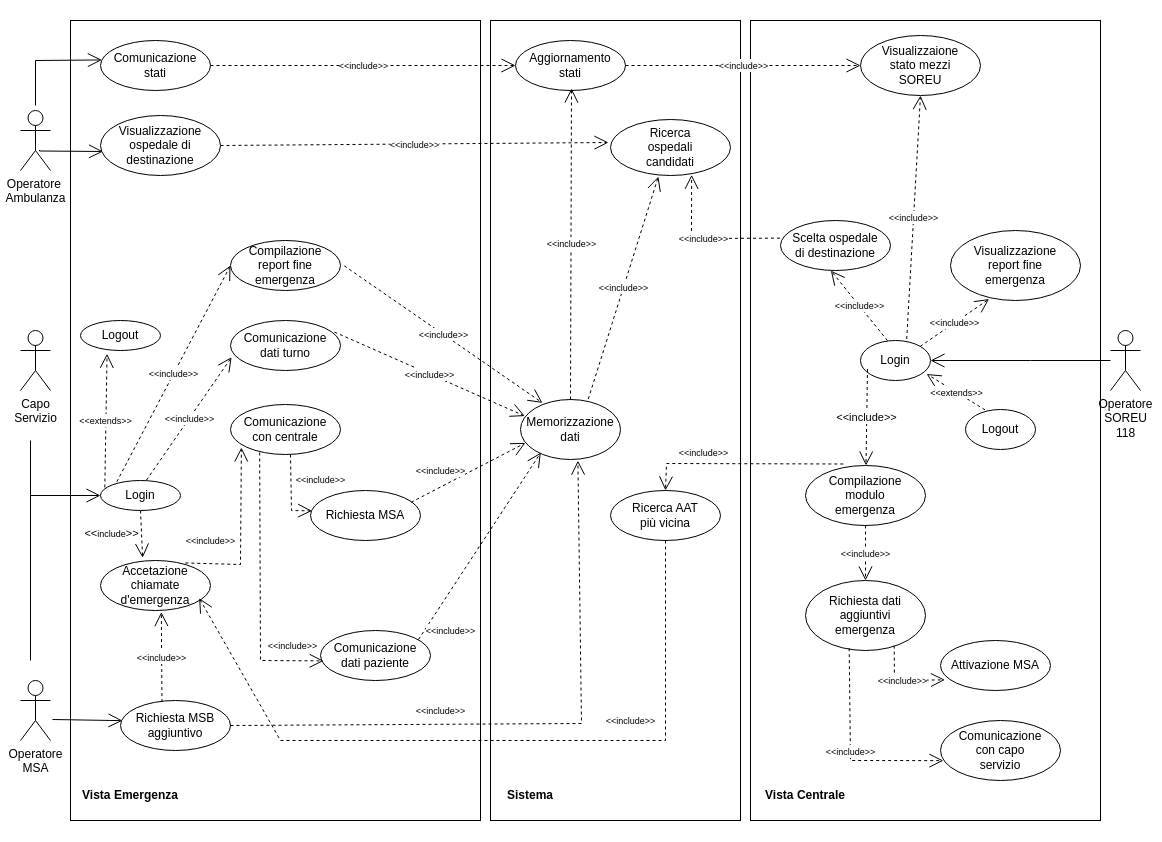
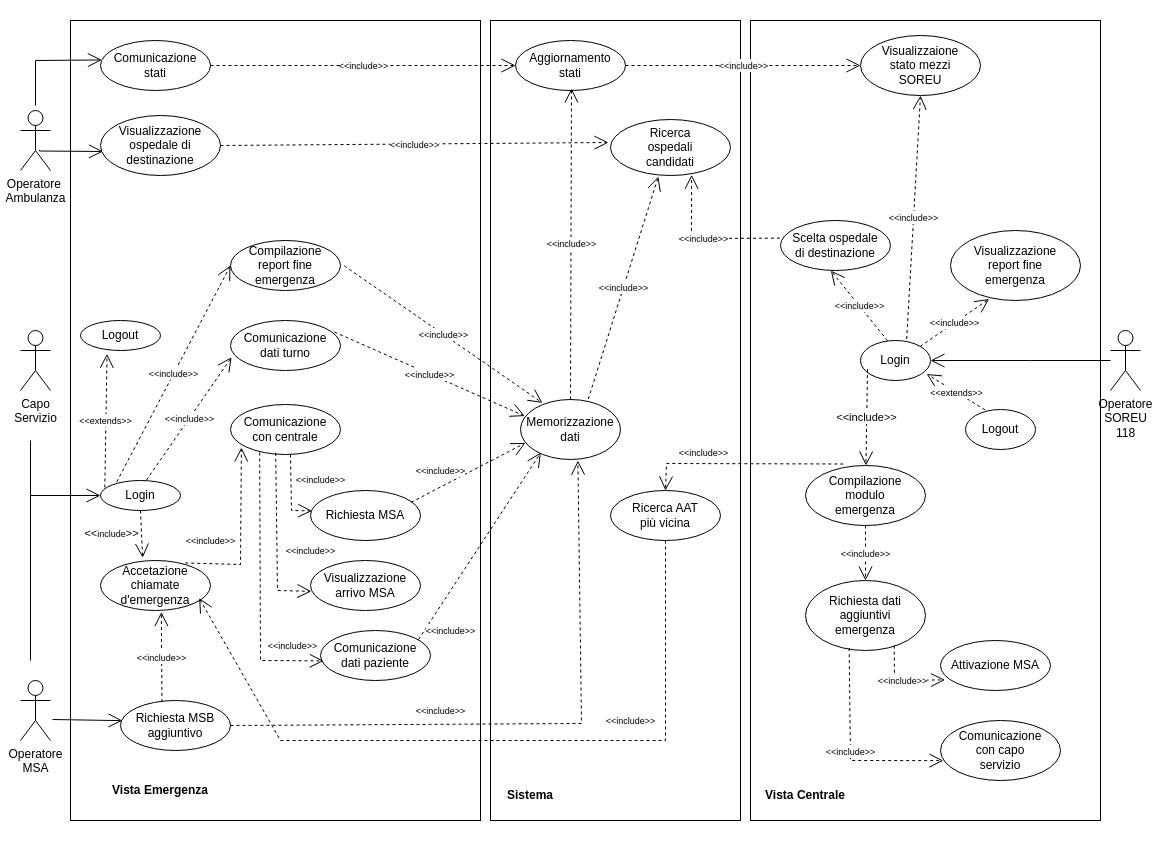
+ <mxCell id="39" value="&lt;font style=&quot;font-size: 9px;&quot;&gt;&amp;lt;&amp;lt;include&amp;gt;&amp;gt;&lt;/font&gt;" style="endArrow=open;endSize=12;dashed=1;html=1;rounded=0;exitX=0.411;exitY=0.966;exitDx=0;exitDy=0;exitPerimeter=0;entryX=0.008;entryY=0.617;entryDx=0;entryDy=0;entryPerimeter=0;" edge="1" parent="1" source="26" target="32"><mxGeometry x="0.142" y="34" width="160" relative="1" as="geometry"><mxPoint x="274" y="487" as="sourcePoint" /><mxPoint x="296" y="543" as="targetPoint" /><Array as="points"><mxPoint x="277" y="590" /></Array><mxPoint as="offset" /></mxGeometry></mxCell>
+ <mxCell id="32" value="&lt;div&gt;Visualizzazione &lt;br&gt;&lt;/div&gt;&lt;div&gt;arrivo MSA&lt;br&gt;&lt;/div&gt;" style="ellipse;whiteSpace=wrap;html=1;" vertex="1" parent="1"><mxGeometry x="310" y="560" width="110" height="50" as="geometry" /></mxCell>
- <mxCell id="71" value="&lt;b&gt;Vista Emergenza&lt;/b&gt;" style="text;html=1;align=center;verticalAlign=middle;whiteSpace=wrap;rounded=0;" vertex="1" parent="1"><mxGeometry x="70" y="780" width="120" height="30" as="geometry" /></mxCell>
+ <mxCell id="71" value="&lt;b&gt;Vista Emergenza&lt;/b&gt;" style="text;html=1;align=center;verticalAlign=middle;whiteSpace=wrap;rounded=0;" vertex="1" parent="1"><mxGeometry x="100" y="775" width="120" height="30" as="geometry" /></mxCell>
